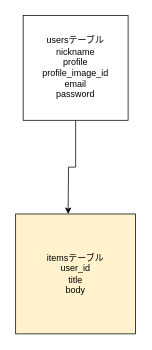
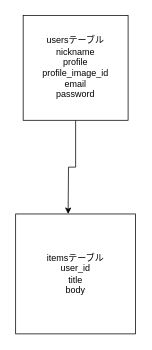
- <mxCell id="4" value="itemsテーブル&lt;br&gt;user_id&lt;br&gt;title&lt;br&gt;body" style="whiteSpace=wrap;html=1;aspect=fixed;fillColor=#fff2cc;" vertex="1" parent="1"><mxGeometry x="20" y="285" width="160" height="160" as="geometry" /></mxCell>
+ <mxCell id="4" value="itemsテーブル&lt;br&gt;user_id&lt;br&gt;title&lt;br&gt;body" style="whiteSpace=wrap;html=1;aspect=fixed;" vertex="1" parent="1"><mxGeometry x="20" y="285" width="160" height="160" as="geometry" /></mxCell>
